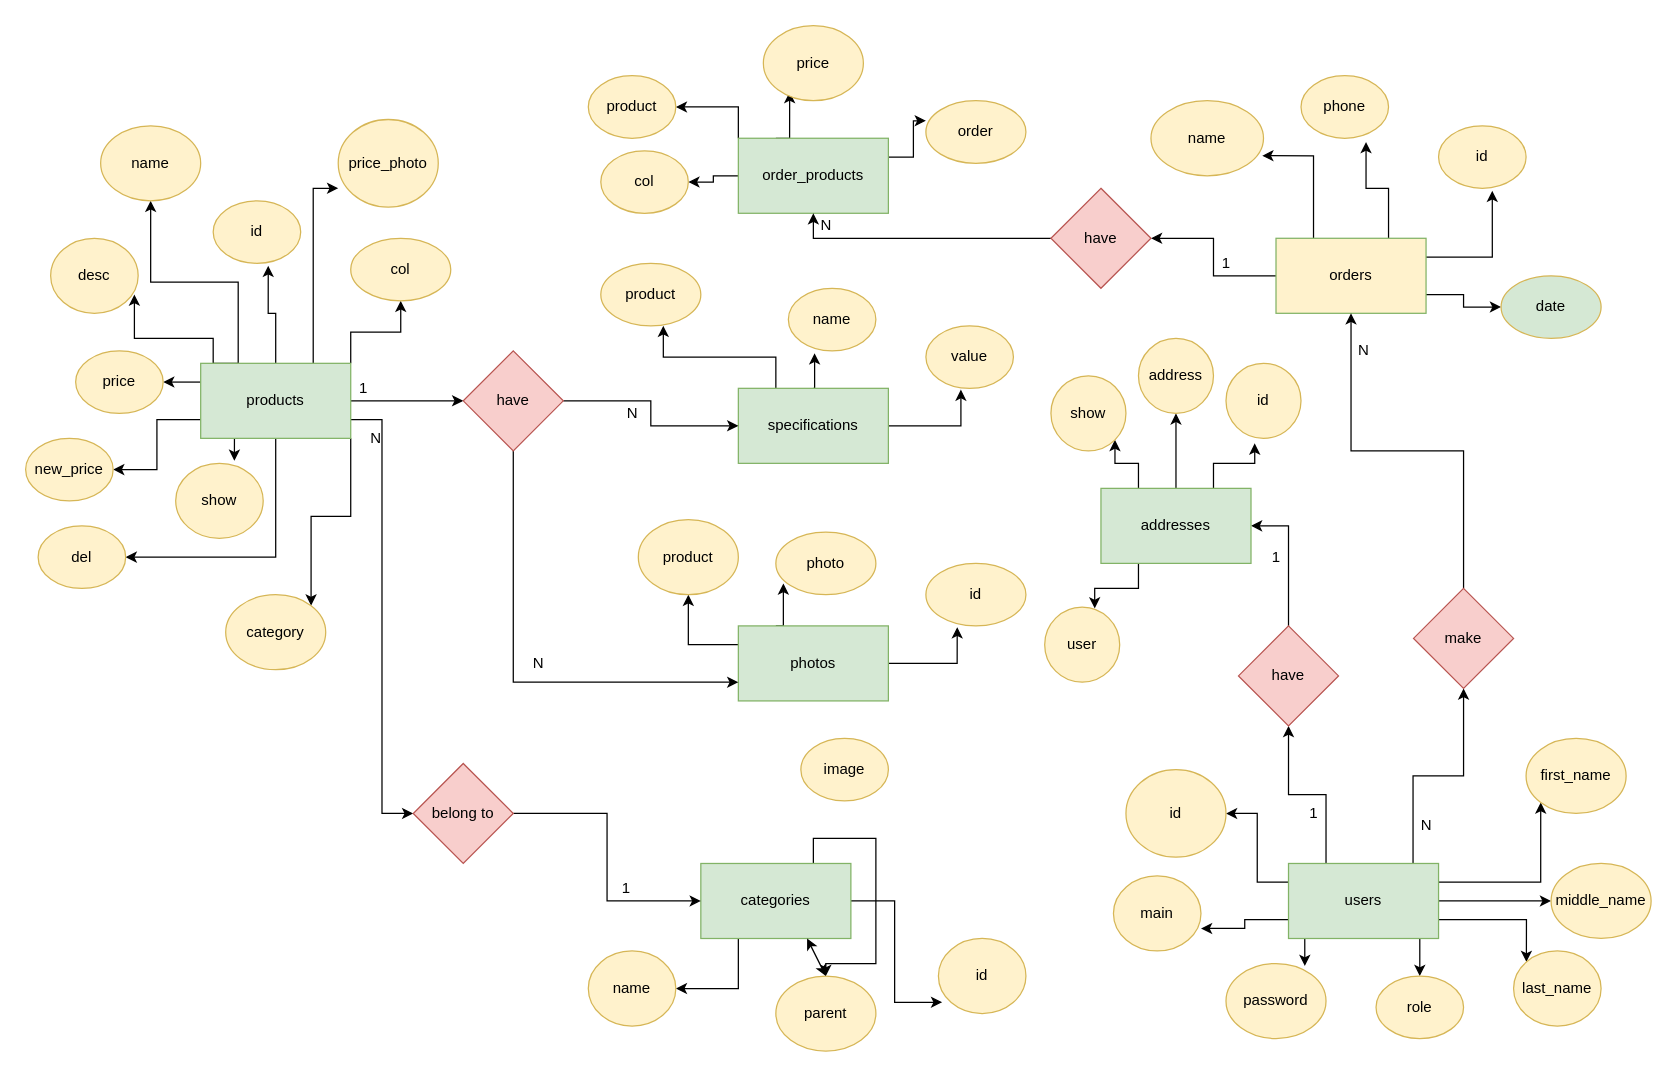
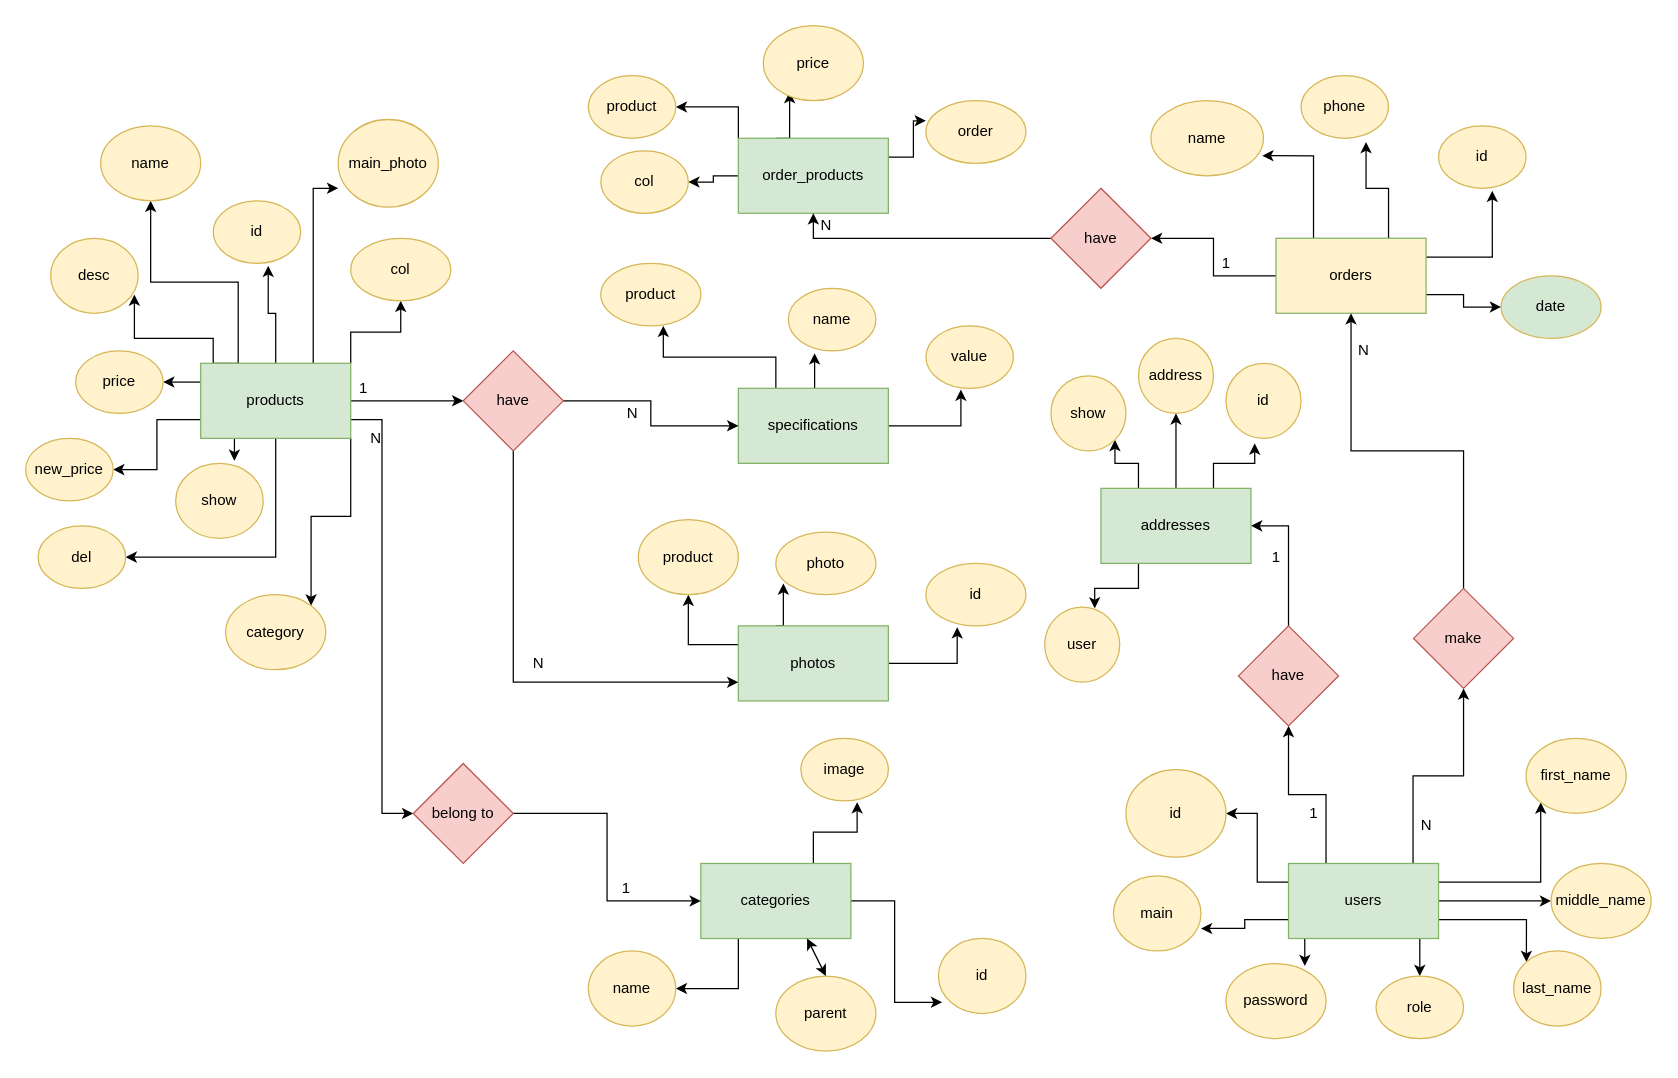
- <mxCell id="21" value="price_photo" style="ellipse;whiteSpace=wrap;html=1;fillColor=#fff2cc;strokeColor=#d6b656;" vertex="1" parent="1"><mxGeometry x="270" y="95" width="80" height="70" as="geometry" /></mxCell>
+ <mxCell id="21" value="main_photo" style="ellipse;whiteSpace=wrap;html=1;fillColor=#fff2cc;strokeColor=#d6b656;" vertex="1" parent="1"><mxGeometry x="270" y="95" width="80" height="70" as="geometry" /></mxCell>
- <mxCell id="47" style="edgeStyle=orthogonalEdgeStyle;rounded=0;orthogonalLoop=1;jettySize=auto;html=1;exitX=0.75;exitY=0;exitDx=0;exitDy=0;" edge="1" parent="1" source="49" target="89"><mxGeometry relative="1" as="geometry" /></mxCell>
+ <mxCell id="47" style="edgeStyle=orthogonalEdgeStyle;rounded=0;orthogonalLoop=1;jettySize=auto;html=1;exitX=0.75;exitY=0;exitDx=0;exitDy=0;entryX=0.643;entryY=1.02;entryDx=0;entryDy=0;entryPerimeter=0;" edge="1" parent="1" source="49" target="52"><mxGeometry relative="1" as="geometry" /></mxCell>
